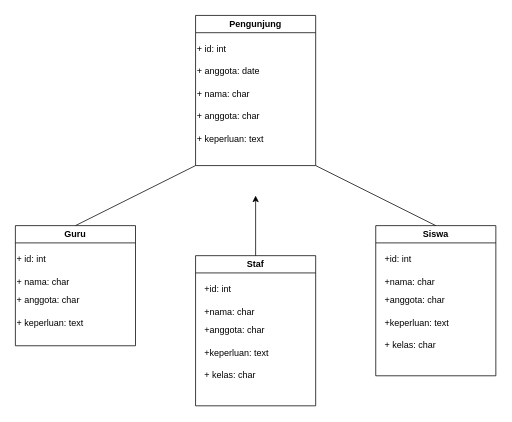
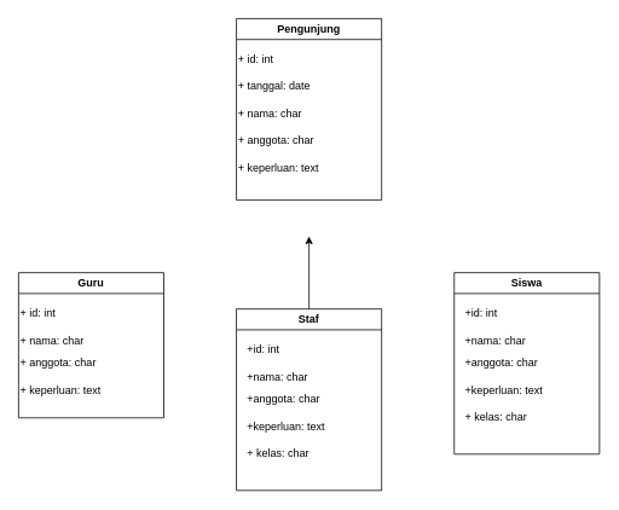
- <mxCell id="4" value="+ anggota: date" style="text;html=1;strokeColor=none;fillColor=none;align=left;verticalAlign=middle;whiteSpace=wrap;rounded=0;" vertex="1" parent="2"><mxGeometry y="60" width="100" height="30" as="geometry" /></mxCell>
+ <mxCell id="4" value="+ tanggal: date" style="text;html=1;strokeColor=none;fillColor=none;align=left;verticalAlign=middle;whiteSpace=wrap;rounded=0;" vertex="1" parent="2"><mxGeometry y="60" width="100" height="30" as="geometry" /></mxCell>
- <mxCell id="8" value="" style="endArrow=none;html=1;rounded=0;entryX=0;entryY=1;entryDx=0;entryDy=0;exitX=0.5;exitY=0;exitDx=0;exitDy=0;" edge="1" parent="1" source="9" target="2"><mxGeometry width="50" height="50" relative="1" as="geometry"><mxPoint x="60" y="330" as="sourcePoint" /><mxPoint x="120" y="160" as="targetPoint" /></mxGeometry></mxCell>
- <mxCell id="20" value="" style="endArrow=none;html=1;rounded=0;entryX=1;entryY=1;entryDx=0;entryDy=0;exitX=0.5;exitY=0;exitDx=0;exitDy=0;" edge="1" parent="1" source="14" target="2"><mxGeometry width="50" height="50" relative="1" as="geometry"><mxPoint x="410" y="310" as="sourcePoint" /><mxPoint x="460" y="260" as="targetPoint" /></mxGeometry></mxCell>
